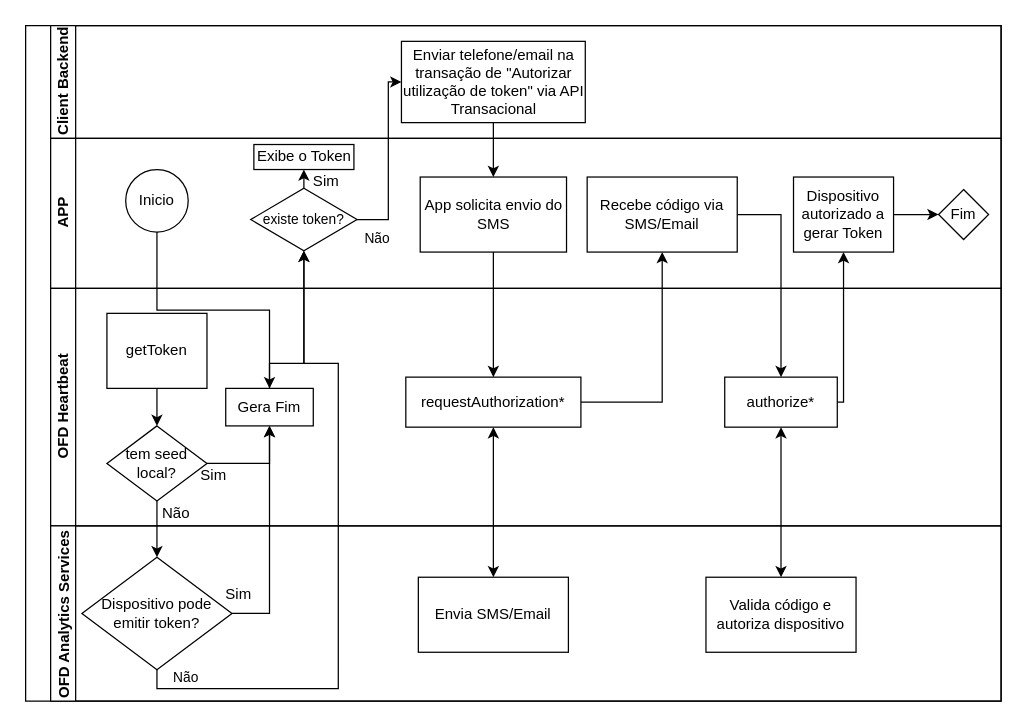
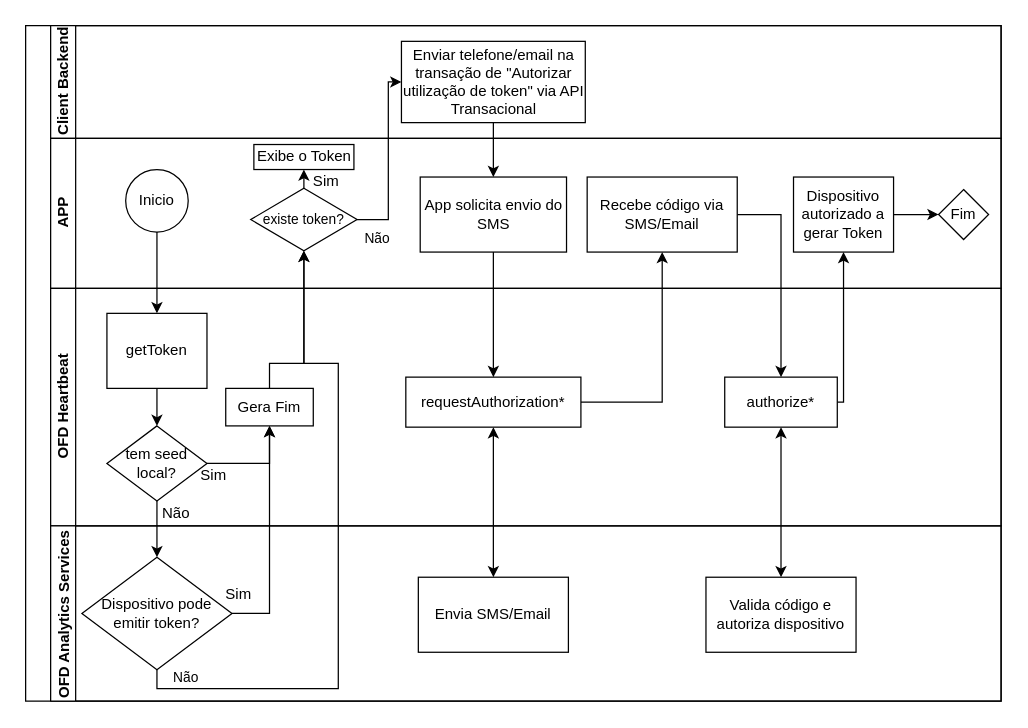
- <mxCell id="5" style="edgeStyle=orthogonalEdgeStyle;rounded=0;orthogonalLoop=1;jettySize=auto;html=1;exitX=0.5;exitY=1;exitDx=0;exitDy=0;" parent="2" source="16" target="33" edge="1"><mxGeometry relative="1" as="geometry" /></mxCell>
+ <mxCell id="5" style="edgeStyle=orthogonalEdgeStyle;rounded=0;orthogonalLoop=1;jettySize=auto;html=1;exitX=0.5;exitY=1;exitDx=0;exitDy=0;entryX=0.5;entryY=0;entryDx=0;entryDy=0;" parent="2" source="16" target="27" edge="1"><mxGeometry relative="1" as="geometry" /></mxCell>
